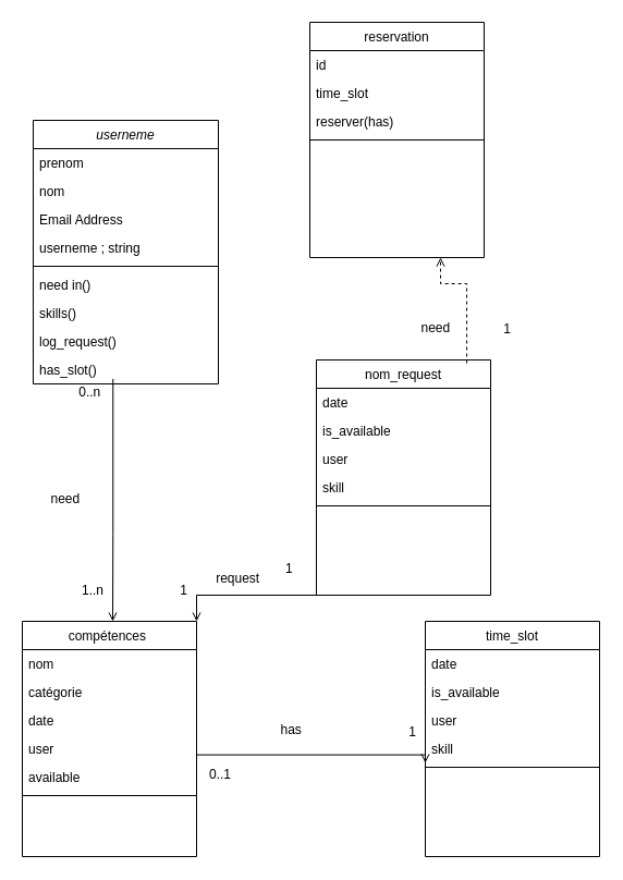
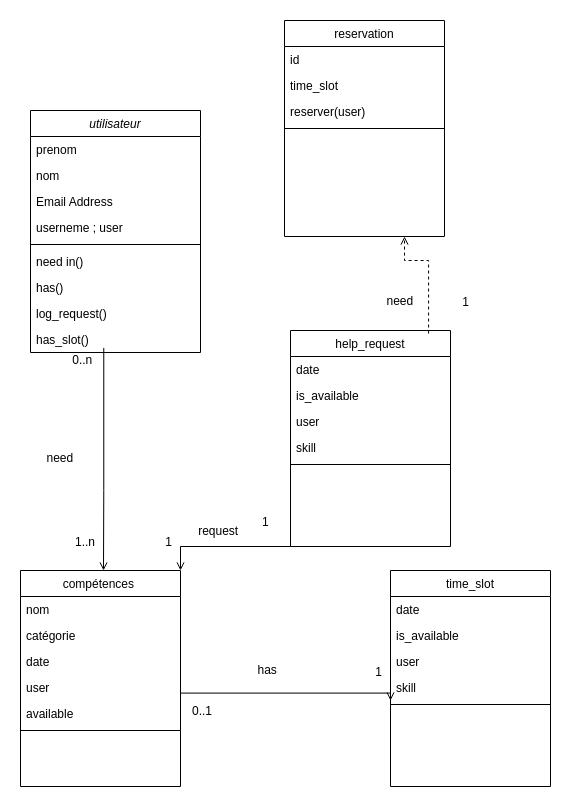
- <mxCell id="46" value="reserver(has)" style="text;align=left;verticalAlign=top;spacingLeft=4;spacingRight=4;overflow=hidden;rotatable=0;points=[[0,0.5],[1,0.5]];portConstraint=eastwest;rounded=0;shadow=0;html=0;" vertex="1" parent="43"><mxGeometry y="78" width="160" height="26" as="geometry" /></mxCell>
+ <mxCell id="46" value="reserver(user)" style="text;align=left;verticalAlign=top;spacingLeft=4;spacingRight=4;overflow=hidden;rotatable=0;points=[[0,0.5],[1,0.5]];portConstraint=eastwest;rounded=0;shadow=0;html=0;" vertex="1" parent="43"><mxGeometry y="78" width="160" height="26" as="geometry" /></mxCell>
- <mxCell id="2" value="userneme" style="swimlane;fontStyle=2;align=center;verticalAlign=top;childLayout=stackLayout;horizontal=1;startSize=26;horizontalStack=0;resizeParent=1;resizeLast=0;collapsible=1;marginBottom=0;rounded=0;shadow=0;strokeWidth=1;" parent="1" vertex="1"><mxGeometry x="30" y="110" width="170" height="242" as="geometry"><mxRectangle x="230" y="140" width="160" height="26" as="alternateBounds" /></mxGeometry></mxCell>
+ <mxCell id="2" value="utilisateur" style="swimlane;fontStyle=2;align=center;verticalAlign=top;childLayout=stackLayout;horizontal=1;startSize=26;horizontalStack=0;resizeParent=1;resizeLast=0;collapsible=1;marginBottom=0;rounded=0;shadow=0;strokeWidth=1;" parent="1" vertex="1"><mxGeometry x="30" y="110" width="170" height="242" as="geometry"><mxRectangle x="230" y="140" width="160" height="26" as="alternateBounds" /></mxGeometry></mxCell>
- <mxCell id="6" value="userneme ; string " style="text;align=left;verticalAlign=top;spacingLeft=4;spacingRight=4;overflow=hidden;rotatable=0;points=[[0,0.5],[1,0.5]];portConstraint=eastwest;" parent="2" vertex="1"><mxGeometry y="104" width="170" height="26" as="geometry" /></mxCell>
+ <mxCell id="6" value="userneme ; user " style="text;align=left;verticalAlign=top;spacingLeft=4;spacingRight=4;overflow=hidden;rotatable=0;points=[[0,0.5],[1,0.5]];portConstraint=eastwest;" parent="2" vertex="1"><mxGeometry y="104" width="170" height="26" as="geometry" /></mxCell>
- <mxCell id="9" value="skills()" style="text;align=left;verticalAlign=top;spacingLeft=4;spacingRight=4;overflow=hidden;rotatable=0;points=[[0,0.5],[1,0.5]];portConstraint=eastwest;" parent="2" vertex="1"><mxGeometry y="164" width="170" height="26" as="geometry" /></mxCell>
+ <mxCell id="9" value="has()" style="text;align=left;verticalAlign=top;spacingLeft=4;spacingRight=4;overflow=hidden;rotatable=0;points=[[0,0.5],[1,0.5]];portConstraint=eastwest;" parent="2" vertex="1"><mxGeometry y="164" width="170" height="26" as="geometry" /></mxCell>
- <mxCell id="33" value="nom_request" style="swimlane;fontStyle=0;align=center;verticalAlign=top;childLayout=stackLayout;horizontal=1;startSize=26;horizontalStack=0;resizeParent=1;resizeLast=0;collapsible=1;marginBottom=0;rounded=0;shadow=0;strokeWidth=1;" parent="1" vertex="1"><mxGeometry x="290" y="330" width="160" height="216" as="geometry"><mxRectangle x="550" y="140" width="160" height="26" as="alternateBounds" /></mxGeometry></mxCell>
+ <mxCell id="33" value="help_request" style="swimlane;fontStyle=0;align=center;verticalAlign=top;childLayout=stackLayout;horizontal=1;startSize=26;horizontalStack=0;resizeParent=1;resizeLast=0;collapsible=1;marginBottom=0;rounded=0;shadow=0;strokeWidth=1;" parent="1" vertex="1"><mxGeometry x="290" y="330" width="160" height="216" as="geometry"><mxRectangle x="550" y="140" width="160" height="26" as="alternateBounds" /></mxGeometry></mxCell>
